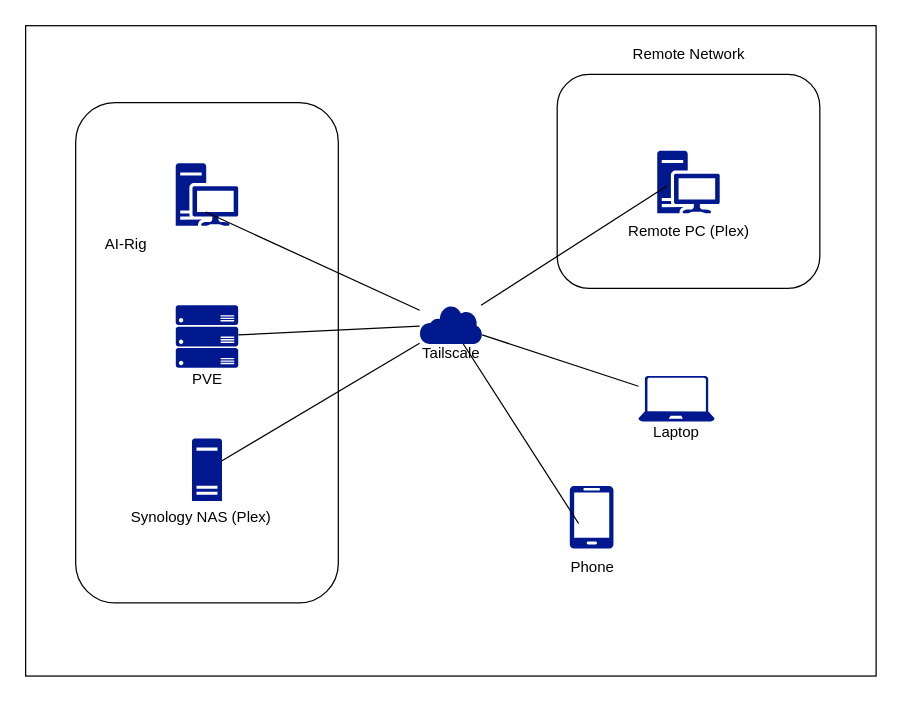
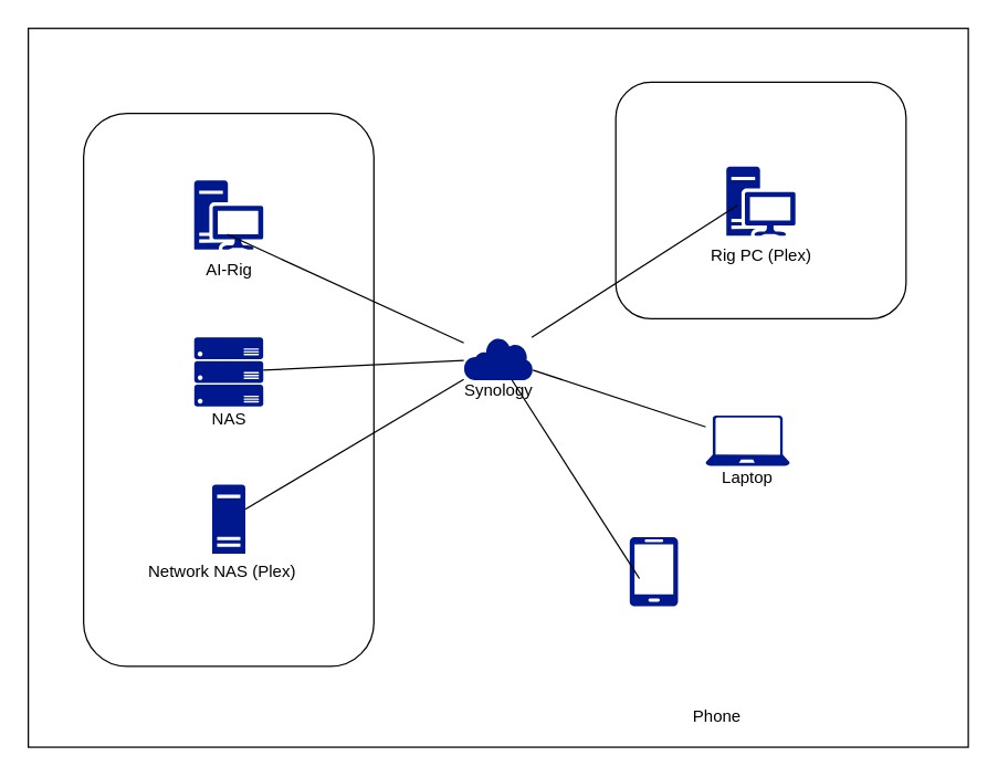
- <mxCell id="24" value="Remote Network" style="text;html=1;align=center;verticalAlign=middle;resizable=0;points=[];autosize=1;strokeColor=none;fillColor=none;" vertex="1" parent="1"><mxGeometry x="495" y="28" width="110" height="30" as="geometry" /></mxCell>
- <mxCell id="13" value="Remote PC (Plex)" style="text;html=1;align=center;verticalAlign=middle;resizable=0;points=[];autosize=1;strokeColor=none;fillColor=none;" vertex="1" parent="1"><mxGeometry x="490" y="170" width="120" height="30" as="geometry" /></mxCell>
+ <mxCell id="13" value="Rig PC (Plex)" style="text;html=1;align=center;verticalAlign=middle;resizable=0;points=[];autosize=1;strokeColor=none;fillColor=none;" vertex="1" parent="1"><mxGeometry x="490" y="170" width="120" height="30" as="geometry" /></mxCell>
- <mxCell id="12" value="AI-Rig" style="text;html=1;align=center;verticalAlign=middle;resizable=0;points=[];autosize=1;strokeColor=none;fillColor=none;" vertex="1" parent="1"><mxGeometry x="70" y="180" width="60" height="30" as="geometry" /></mxCell>
+ <mxCell id="12" value="AI-Rig" style="text;html=1;align=center;verticalAlign=middle;resizable=0;points=[];autosize=1;strokeColor=none;fillColor=none;" vertex="1" parent="1"><mxGeometry x="135" y="180" width="60" height="30" as="geometry" /></mxCell>
- <mxCell id="8" value="Tailscale" style="text;html=1;align=center;verticalAlign=middle;resizable=0;points=[];autosize=1;strokeColor=none;fillColor=none;" vertex="1" parent="1"><mxGeometry x="325" y="266.5" width="70" height="30" as="geometry" /></mxCell>
+ <mxCell id="8" value="Synology" style="text;html=1;align=center;verticalAlign=middle;resizable=0;points=[];autosize=1;strokeColor=none;fillColor=none;" vertex="1" parent="1"><mxGeometry x="325" y="266.5" width="70" height="30" as="geometry" /></mxCell>
- <mxCell id="6" value="PVE" style="text;html=1;align=center;verticalAlign=middle;resizable=0;points=[];autosize=1;strokeColor=none;fillColor=none;" vertex="1" parent="1"><mxGeometry x="140" y="288" width="50" height="30" as="geometry" /></mxCell>
+ <mxCell id="6" value="NAS" style="text;html=1;align=center;verticalAlign=middle;resizable=0;points=[];autosize=1;strokeColor=none;fillColor=none;" vertex="1" parent="1"><mxGeometry x="140" y="288" width="50" height="30" as="geometry" /></mxCell>
- <mxCell id="16" value="Synology NAS (Plex)" style="text;html=1;align=center;verticalAlign=middle;resizable=0;points=[];autosize=1;strokeColor=none;fillColor=none;" vertex="1" parent="1"><mxGeometry x="90" y="398" width="140" height="30" as="geometry" /></mxCell>
+ <mxCell id="16" value="Network NAS (Plex)" style="text;html=1;align=center;verticalAlign=middle;resizable=0;points=[];autosize=1;strokeColor=none;fillColor=none;" vertex="1" parent="1"><mxGeometry x="90" y="398" width="140" height="30" as="geometry" /></mxCell>
- <mxCell id="14" value="Phone" style="text;html=1;align=center;verticalAlign=middle;resizable=0;points=[];autosize=1;strokeColor=none;fillColor=none;" vertex="1" parent="1"><mxGeometry x="442.5" y="438" width="60" height="30" as="geometry" /></mxCell>
+ <mxCell id="14" value="Phone" style="text;html=1;align=center;verticalAlign=middle;resizable=0;points=[];autosize=1;strokeColor=none;fillColor=none;" vertex="1" parent="1"><mxGeometry x="487.5" y="503" width="60" height="30" as="geometry" /></mxCell>
